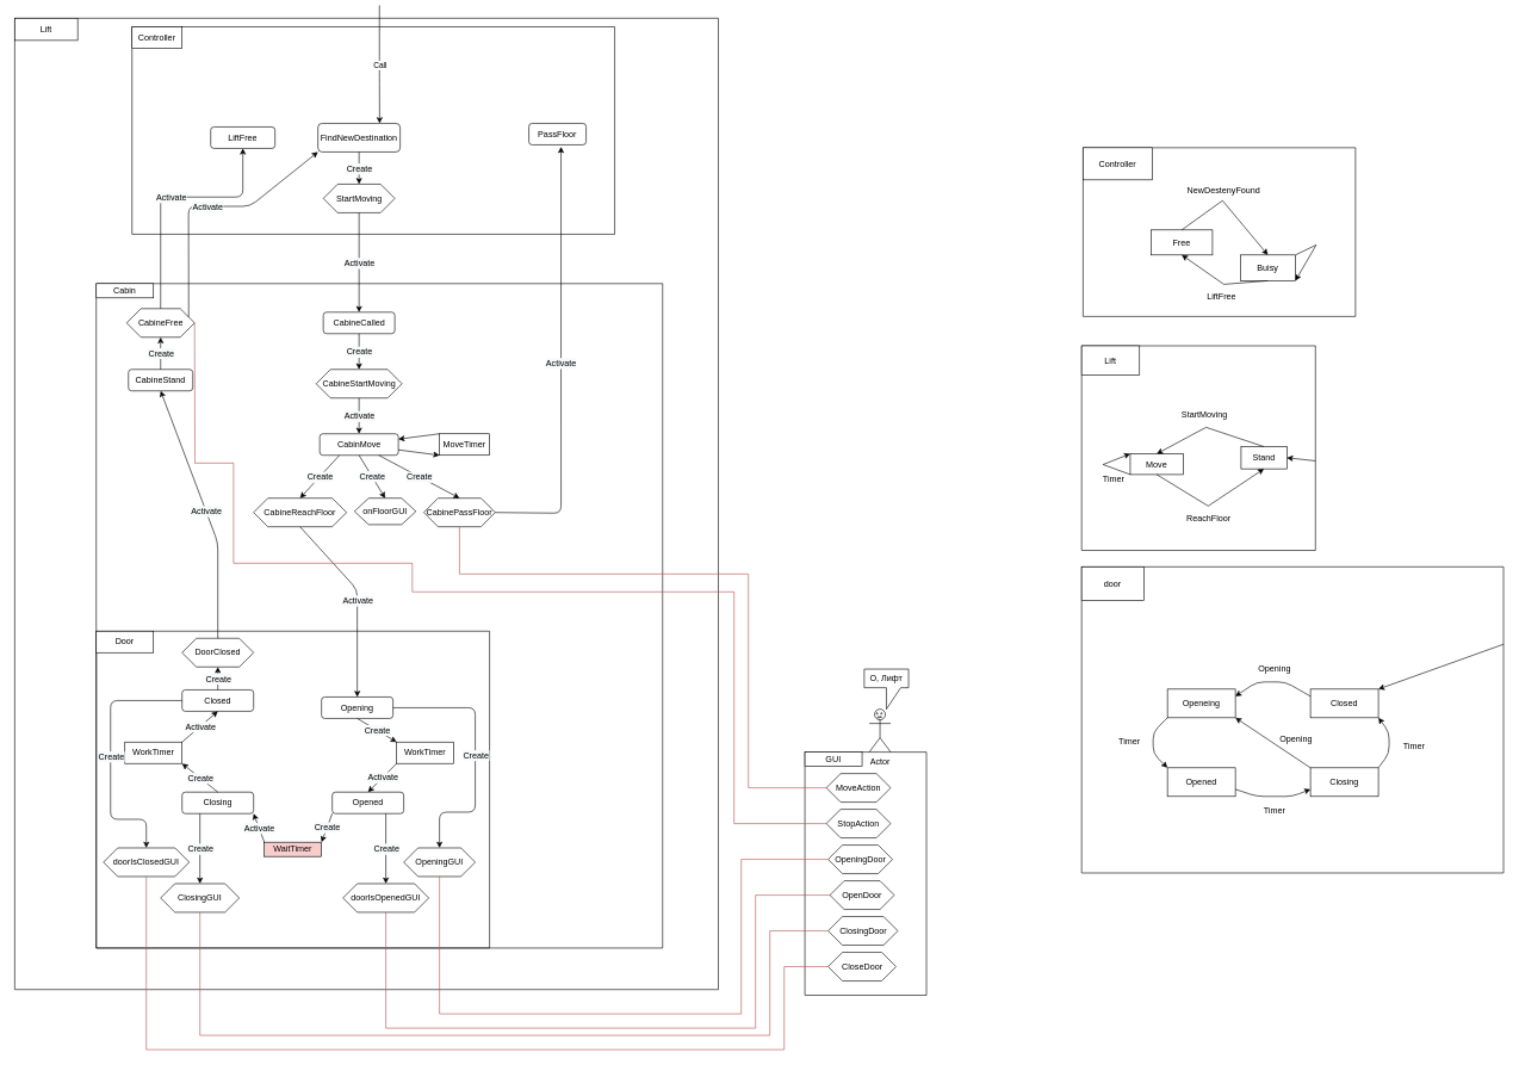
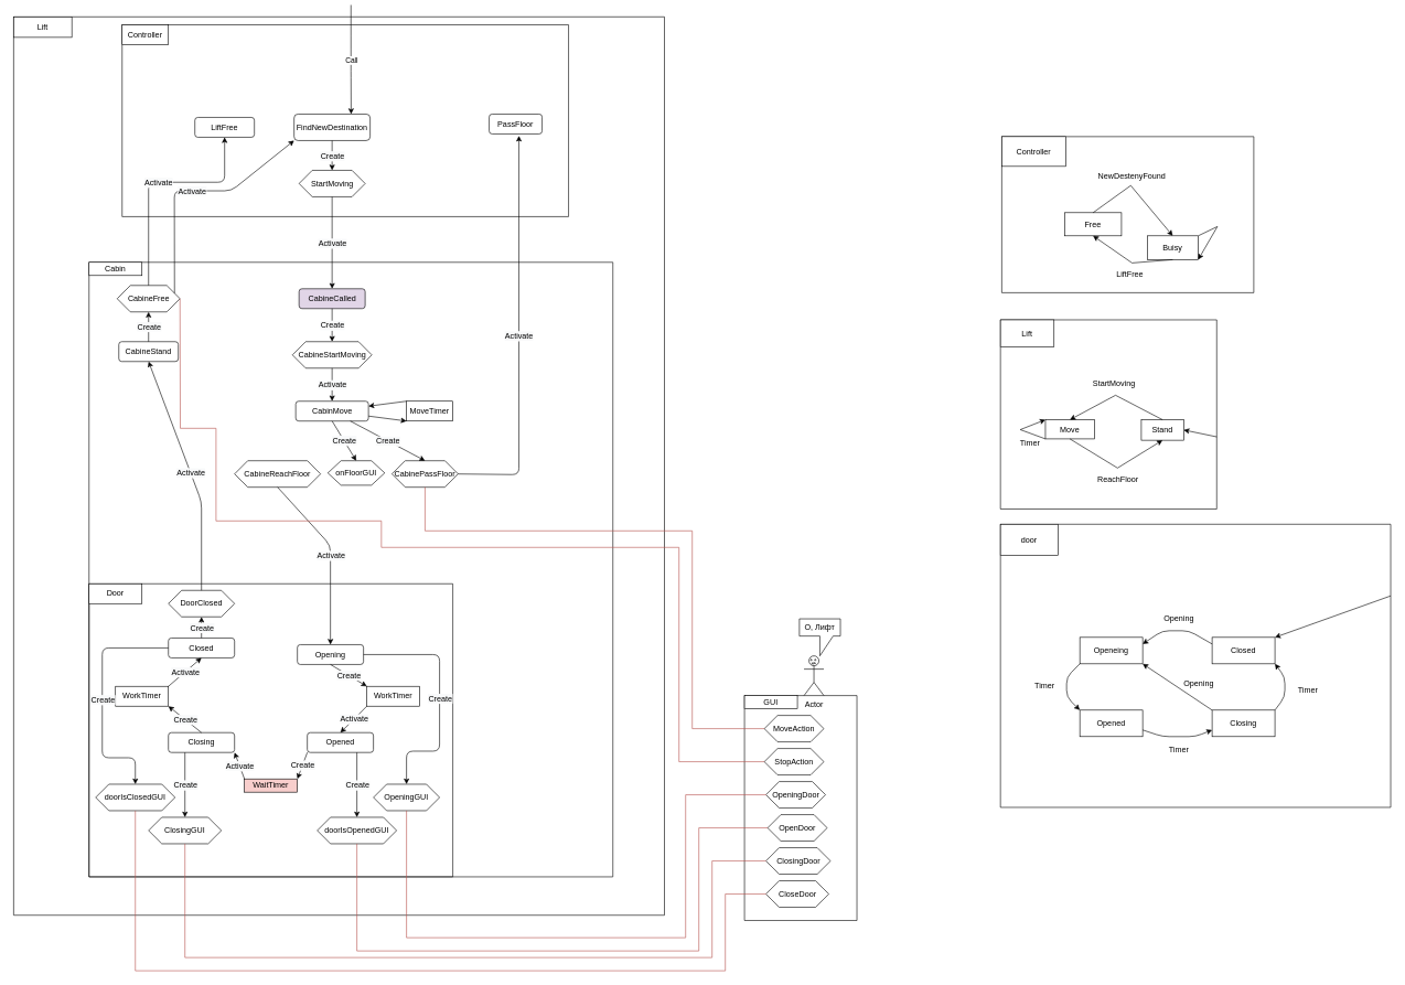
- <mxCell id="31" value="CabineCalled" style="rounded=1;whiteSpace=wrap;html=1;" parent="21" vertex="1"><mxGeometry x="317.5" y="40" width="100" height="30" as="geometry" /></mxCell>
+ <mxCell id="31" value="CabineCalled" style="rounded=1;whiteSpace=wrap;html=1;fillColor=#e1d5e7;" parent="21" vertex="1"><mxGeometry x="317.5" y="40" width="100" height="30" as="geometry" /></mxCell>
- <mxCell id="113" value="Stand" style="rounded=0;whiteSpace=wrap;html=1;" vertex="1" parent="110"><mxGeometry x="223" y="141" width="64" height="31" as="geometry" /></mxCell>
+ <mxCell id="113" value="Stand" style="rounded=0;whiteSpace=wrap;html=1;" vertex="1" parent="110"><mxGeometry x="213" y="151" width="64" height="31" as="geometry" /></mxCell>
- <mxCell id="33" value="" style="endArrow=classic;html=1;rounded=1;sketch=0;curved=0;entryX=0.5;entryY=0;entryDx=0;entryDy=0;exitX=0.25;exitY=1;exitDx=0;exitDy=0;" parent="21" source="26" target="24" edge="1"><mxGeometry relative="1" as="geometry"><mxPoint x="115" y="322" as="sourcePoint" /><mxPoint x="215" y="322" as="targetPoint" /></mxGeometry></mxCell>
- <mxCell id="34" value="&lt;span style=&quot;font-size: 12px; background-color: rgb(248, 249, 250);&quot;&gt;Create&lt;/span&gt;" style="edgeLabel;resizable=0;html=1;align=center;verticalAlign=middle;rounded=0;sketch=0;" parent="33" connectable="0" vertex="1"><mxGeometry relative="1" as="geometry" /></mxCell>
